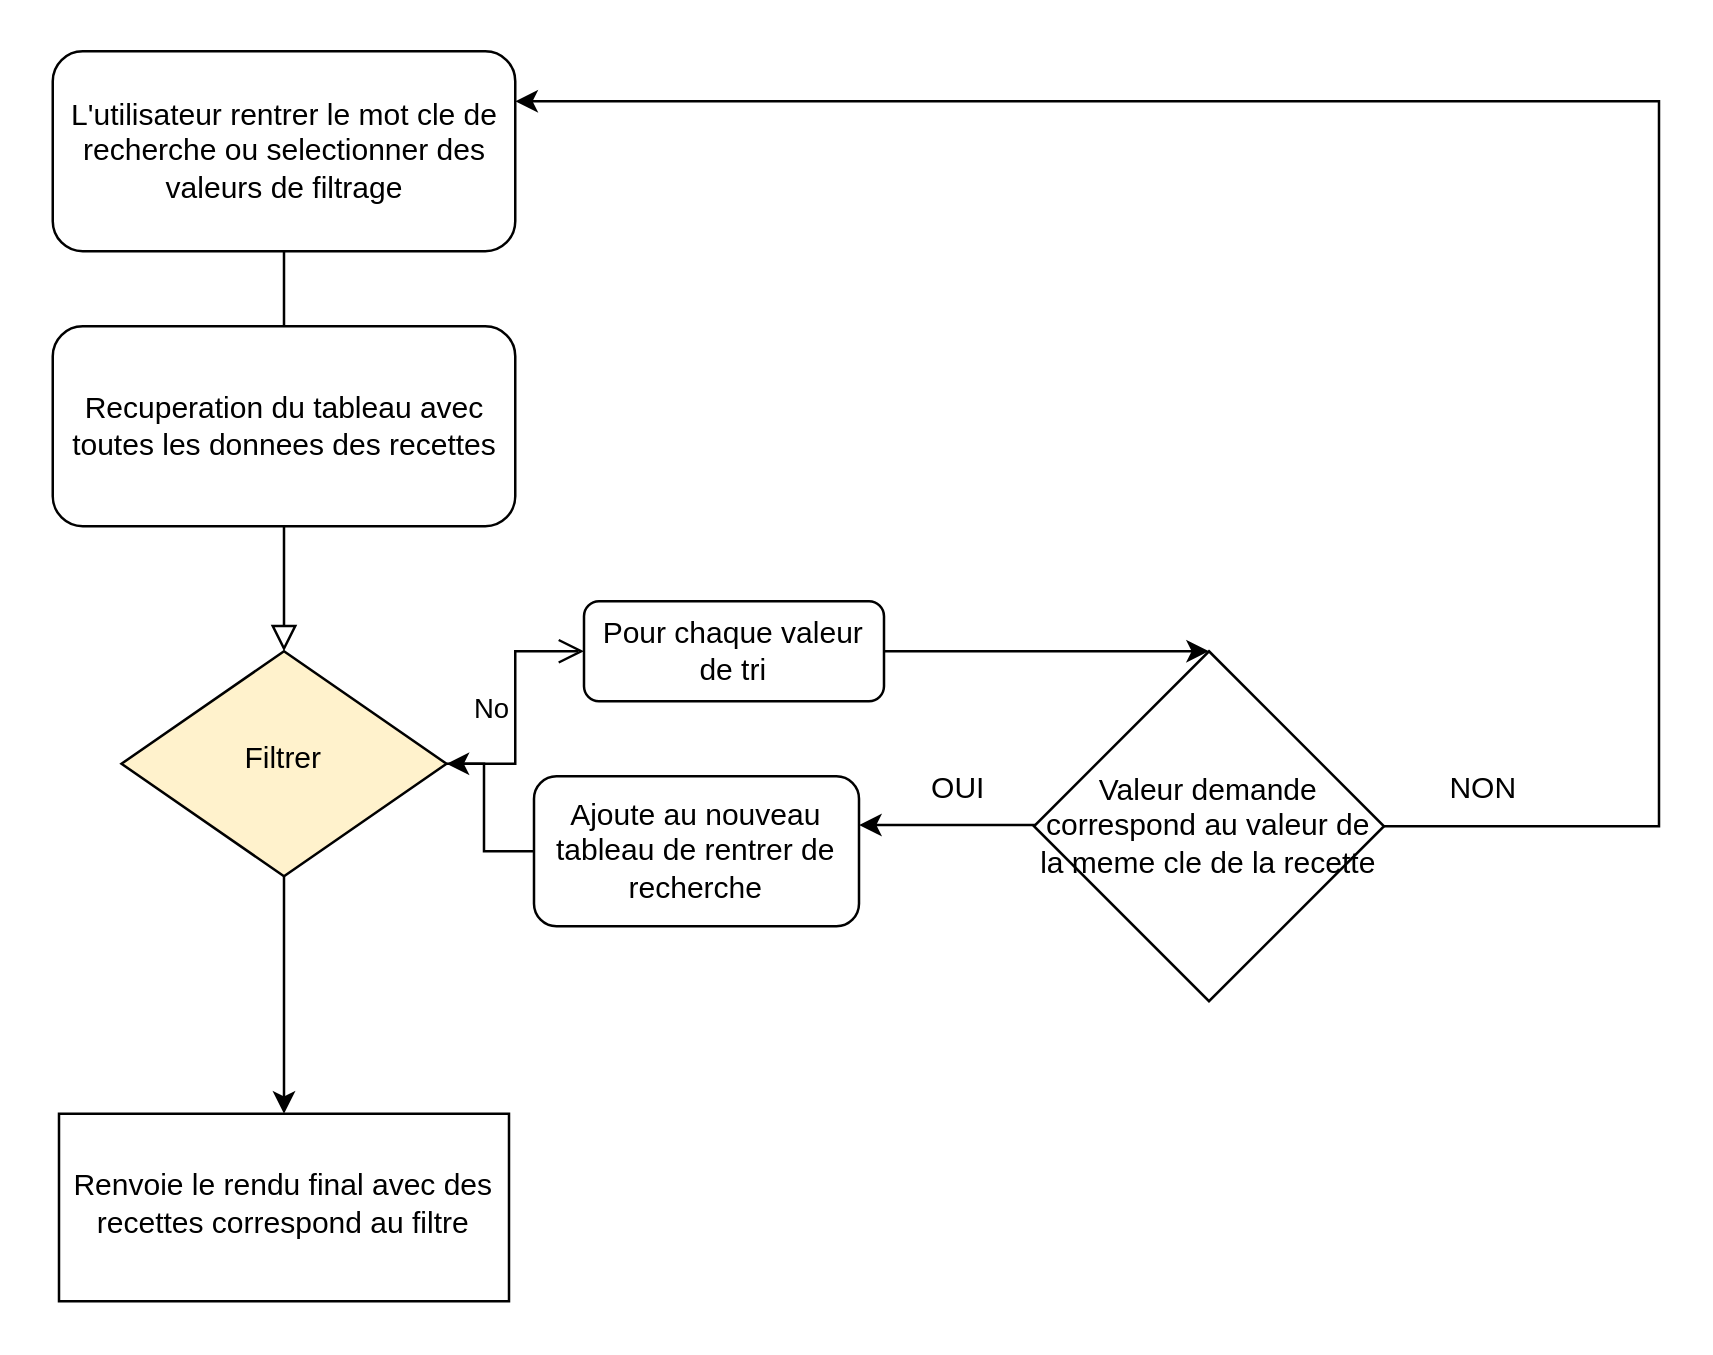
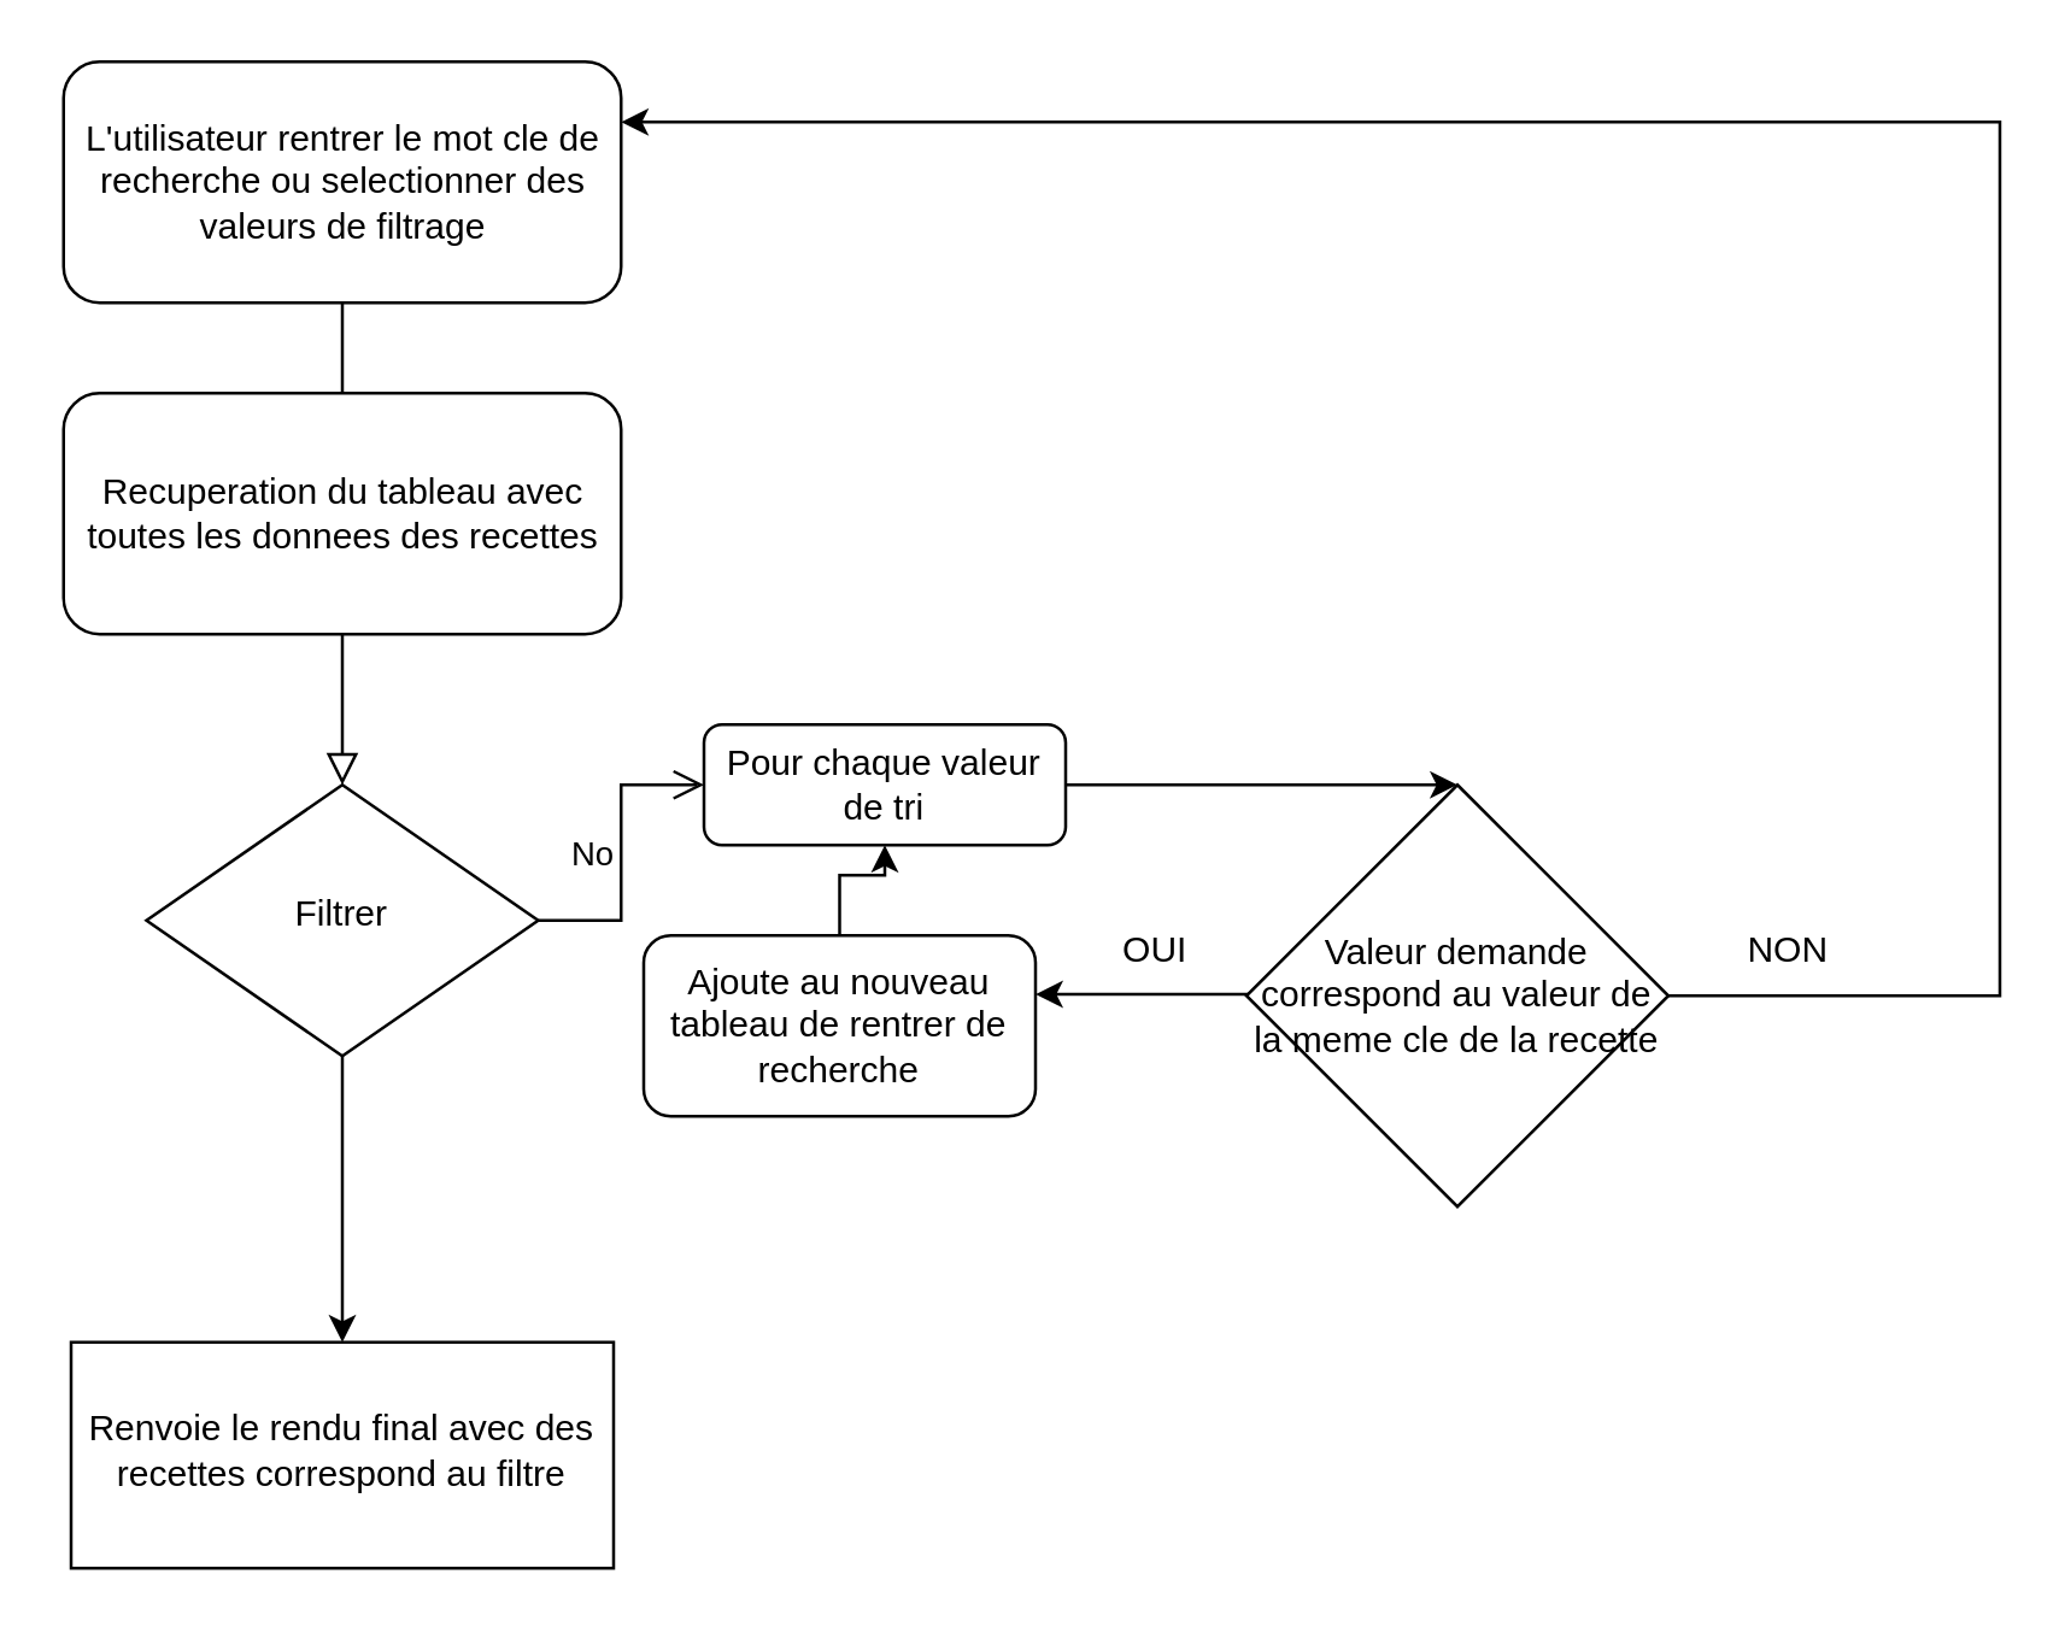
- <mxCell id="6" value="Filtrer" style="rhombus;whiteSpace=wrap;html=1;shadow=0;fontFamily=Helvetica;fontSize=12;align=center;strokeWidth=1;spacing=6;spacingTop=-4;fillColor=#fff2cc;" parent="1" vertex="1"><mxGeometry x="48" y="260" width="130" height="90" as="geometry" /></mxCell>
+ <mxCell id="6" value="Filtrer" style="rhombus;whiteSpace=wrap;html=1;shadow=0;fontFamily=Helvetica;fontSize=12;align=center;strokeWidth=1;spacing=6;spacingTop=-4;" parent="1" vertex="1"><mxGeometry x="48" y="260" width="130" height="90" as="geometry" /></mxCell>
- <mxCell id="15" value="" style="edgeStyle=orthogonalEdgeStyle;rounded=0;orthogonalLoop=1;jettySize=auto;html=1;" edge="1" parent="1" source="16" target="6"><mxGeometry relative="1" as="geometry" /></mxCell>
+ <mxCell id="15" value="" style="edgeStyle=orthogonalEdgeStyle;rounded=0;orthogonalLoop=1;jettySize=auto;html=1;" edge="1" parent="1" source="16" target="8"><mxGeometry relative="1" as="geometry" /></mxCell>
